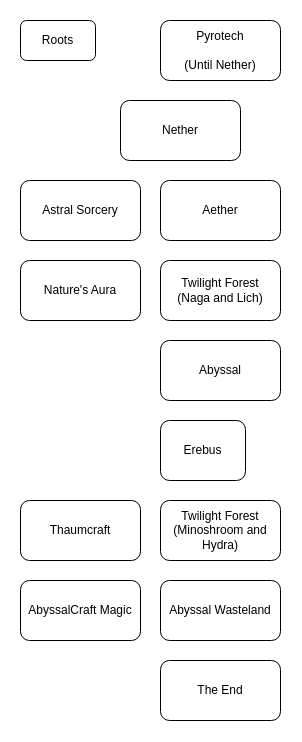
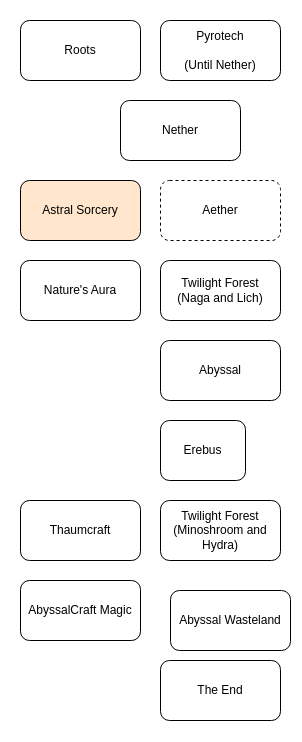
- <mxCell id="3" value="Roots" style="rounded=1;whiteSpace=wrap;html=1;" vertex="1" parent="1"><mxGeometry x="20" y="20" width="75" height="40" as="geometry" /></mxCell>
+ <mxCell id="3" value="Roots" style="rounded=1;whiteSpace=wrap;html=1;" vertex="1" parent="1"><mxGeometry x="20" y="20" width="120" height="60" as="geometry" /></mxCell>
- <mxCell id="6" value="Astral Sorcery" style="rounded=1;whiteSpace=wrap;html=1;" vertex="1" parent="1"><mxGeometry x="20" y="180" width="120" height="60" as="geometry" /></mxCell>
+ <mxCell id="6" value="Astral Sorcery" style="rounded=1;whiteSpace=wrap;html=1;fillColor=#ffe6cc;" vertex="1" parent="1"><mxGeometry x="20" y="180" width="120" height="60" as="geometry" /></mxCell>
- <mxCell id="5" value="Aether" style="rounded=1;whiteSpace=wrap;html=1;" vertex="1" parent="1"><mxGeometry x="160" y="180" width="120" height="60" as="geometry" /></mxCell>
+ <mxCell id="5" value="Aether" style="rounded=1;whiteSpace=wrap;html=1;dashed=1;" vertex="1" parent="1"><mxGeometry x="160" y="180" width="120" height="60" as="geometry" /></mxCell>
- <mxCell id="12" value="Abyssal Wasteland" style="rounded=1;whiteSpace=wrap;html=1;" vertex="1" parent="1"><mxGeometry x="160" y="580" width="120" height="60" as="geometry" /></mxCell>
+ <mxCell id="12" value="Abyssal Wasteland" style="rounded=1;whiteSpace=wrap;html=1;" vertex="1" parent="1"><mxGeometry x="170" y="590" width="120" height="60" as="geometry" /></mxCell>
